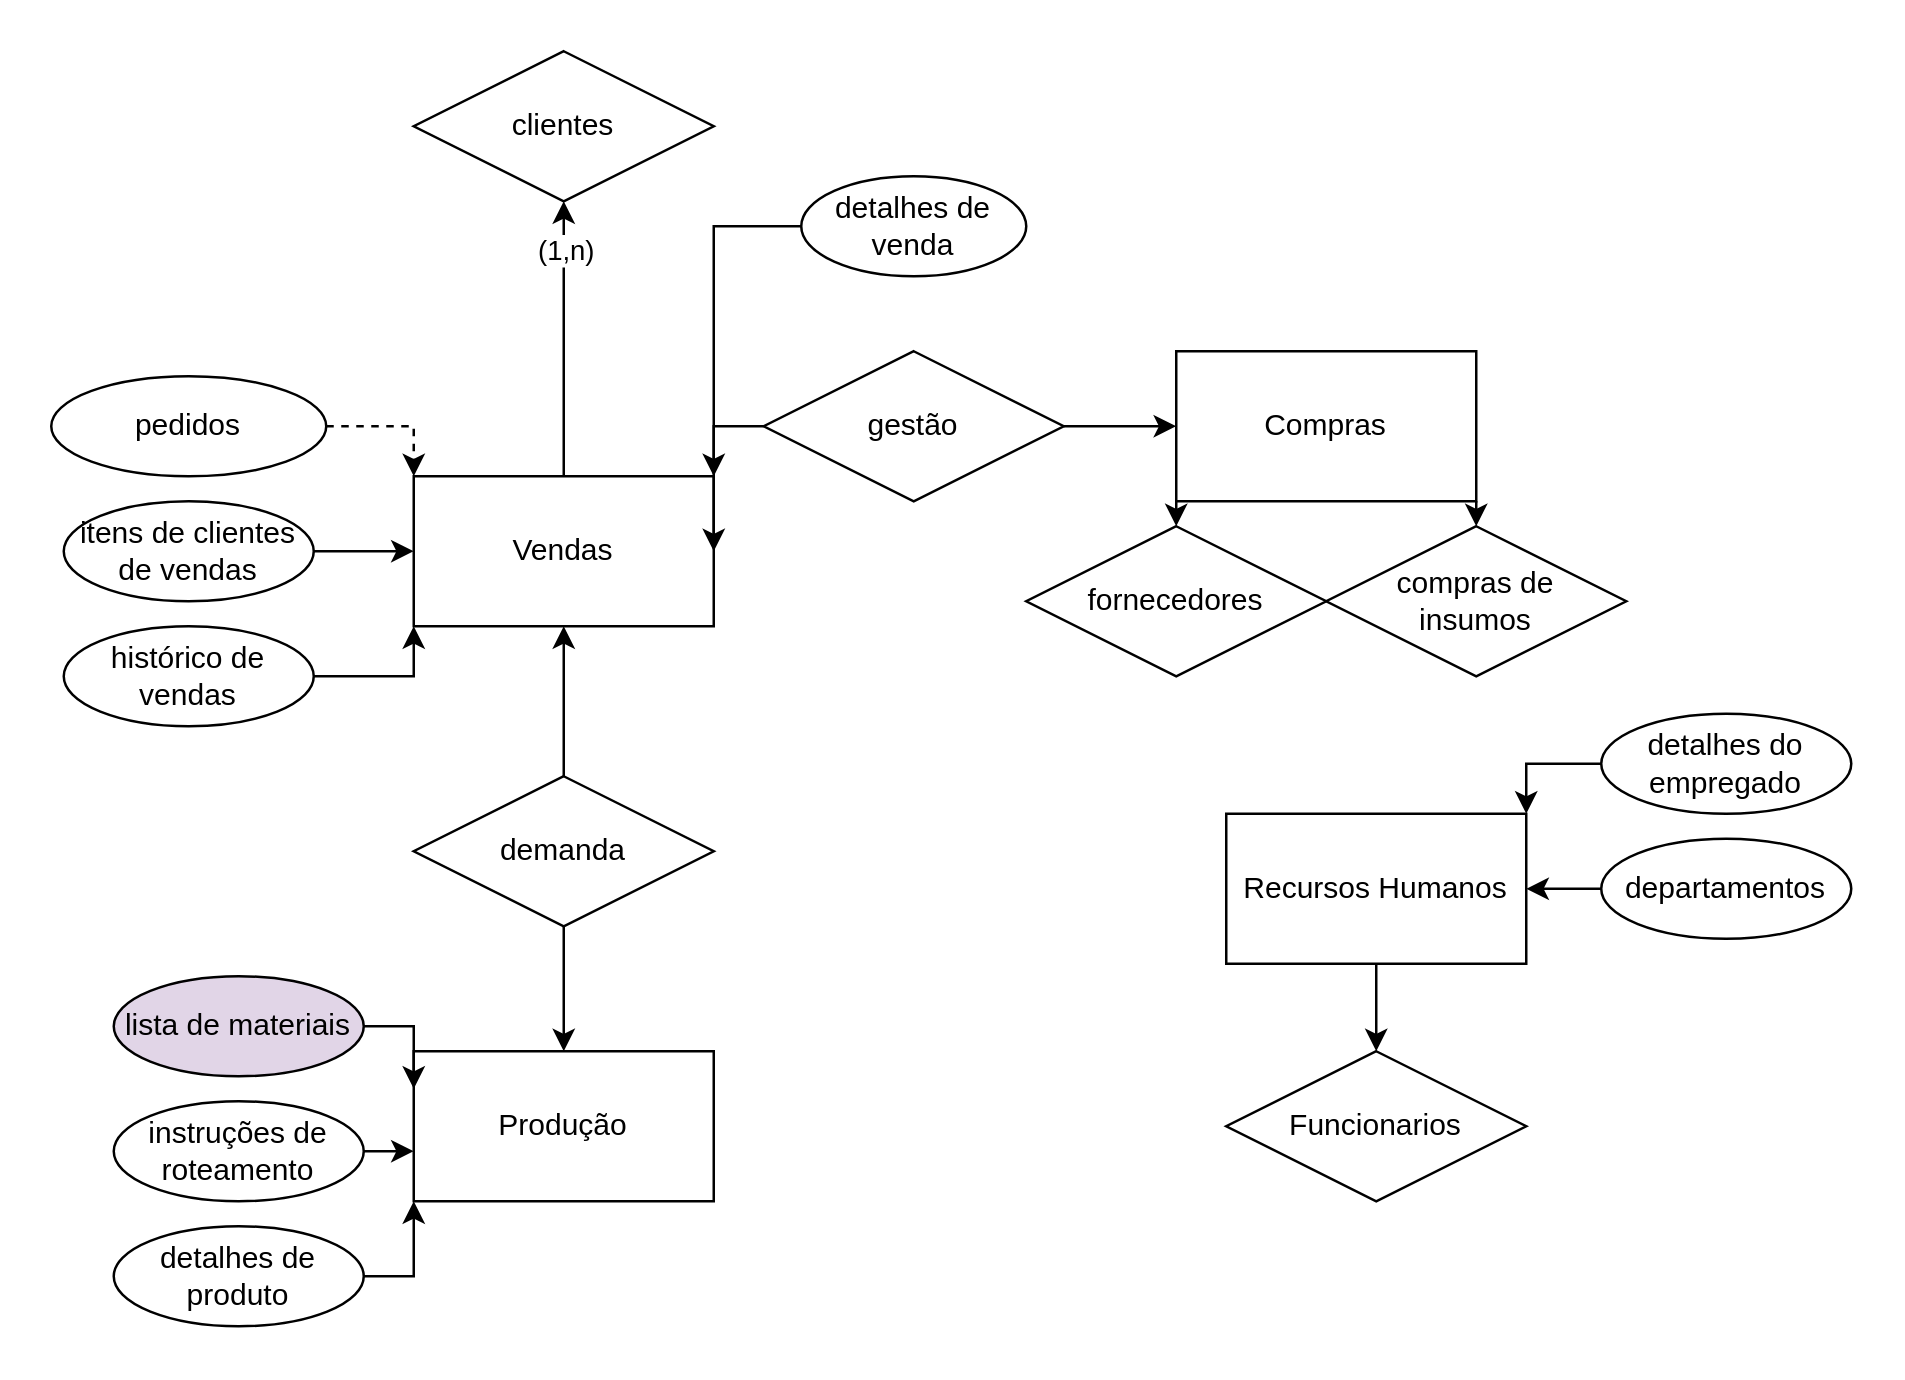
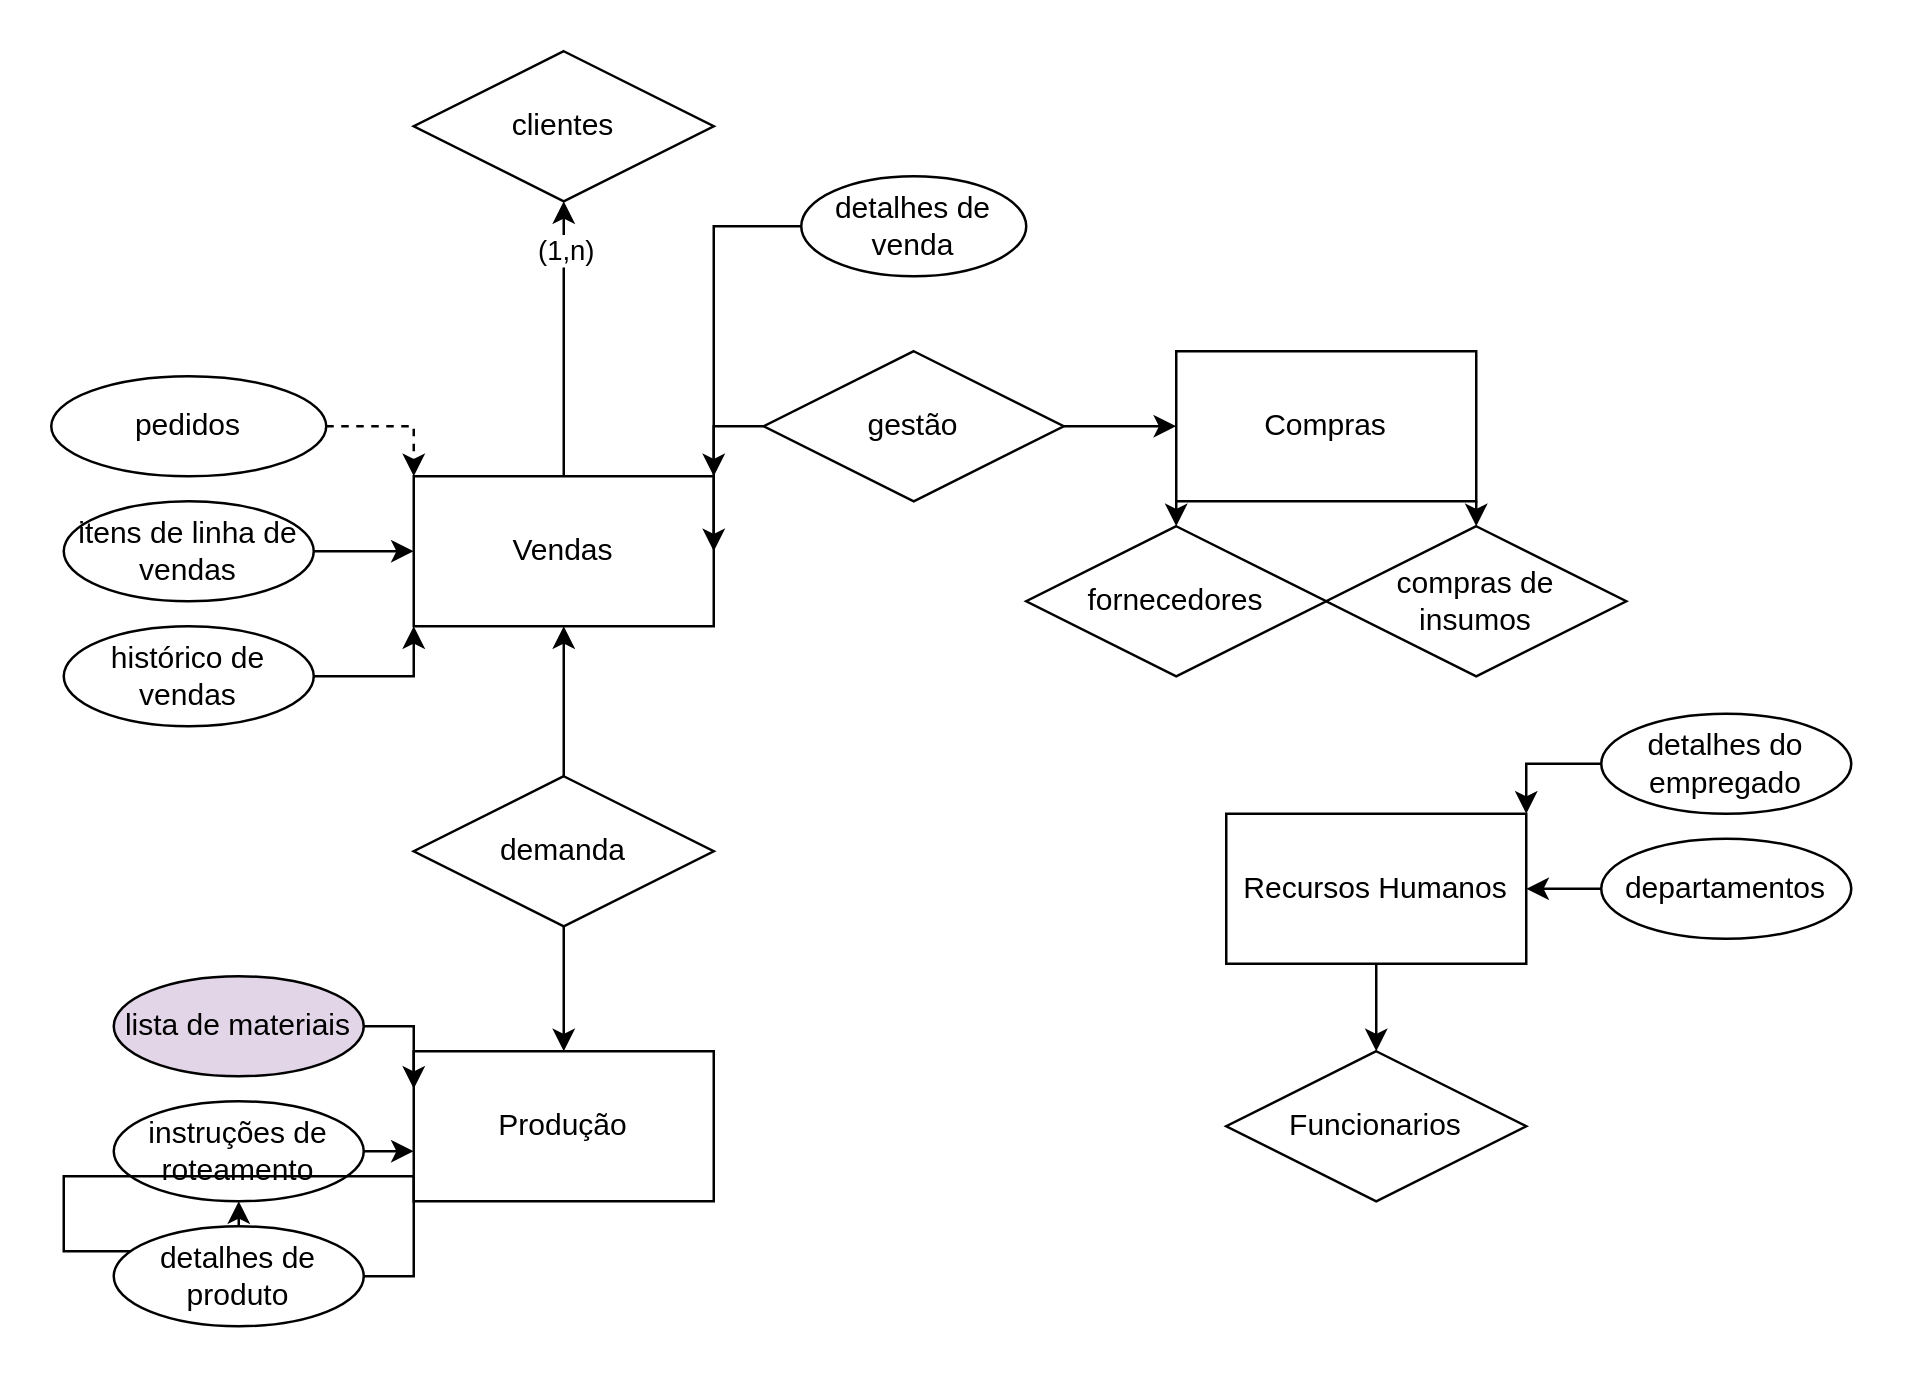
- <mxCell id="16" value="itens de clientes de vendas" style="ellipse;whiteSpace=wrap;html=1;align=center;" parent="1" vertex="1"><mxGeometry x="25" y="200" width="100" height="40" as="geometry" /></mxCell>
+ <mxCell id="16" value="itens de linha de vendas" style="ellipse;whiteSpace=wrap;html=1;align=center;" parent="1" vertex="1"><mxGeometry x="25" y="200" width="100" height="40" as="geometry" /></mxCell>
- <mxCell id="19" style="edgeStyle=orthogonalEdgeStyle;rounded=0;orthogonalLoop=1;jettySize=auto;html=1;exitX=1;exitY=0.5;exitDx=0;exitDy=0;entryX=0;entryY=1;entryDx=0;entryDy=0;" parent="1" source="20" target="12" edge="1"><mxGeometry relative="1" as="geometry" /></mxCell>
+ <mxCell id="19" style="edgeStyle=orthogonalEdgeStyle;rounded=0;orthogonalLoop=1;jettySize=auto;html=1;exitX=1;exitY=0.5;exitDx=0;exitDy=0;" parent="1" source="20" target="18" edge="1"><mxGeometry relative="1" as="geometry" /></mxCell>
